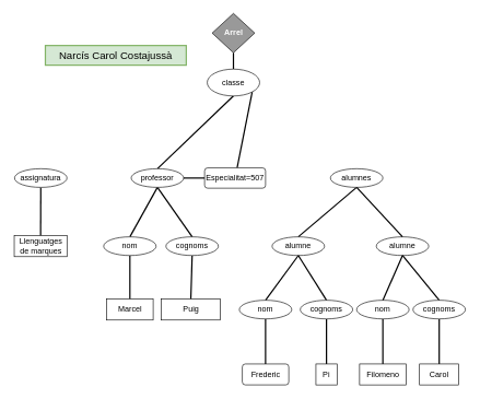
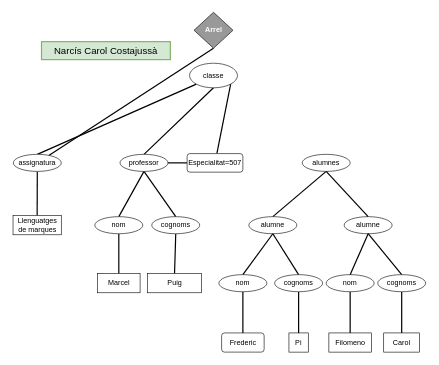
- <mxCell id="4" style="edgeStyle=none;curved=1;rounded=0;orthogonalLoop=1;jettySize=auto;html=1;exitX=0.5;exitY=1;exitDx=0;exitDy=0;entryX=0.5;entryY=0;entryDx=0;entryDy=0;fontSize=12;startSize=8;endSize=8;endArrow=none;endFill=0;strokeWidth=2;" edge="1" parent="1" source="5" target="11"><mxGeometry relative="1" as="geometry" /></mxCell>
+ <mxCell id="4" style="edgeStyle=none;curved=1;rounded=0;orthogonalLoop=1;jettySize=auto;html=1;exitX=0.5;exitY=1;exitDx=0;exitDy=0;fontSize=12;startSize=8;endSize=8;endArrow=none;endFill=0;strokeWidth=2;" edge="1" parent="1" source="5" target="19"><mxGeometry relative="1" as="geometry" /></mxCell>
+ <mxCell id="10" style="edgeStyle=none;curved=1;rounded=0;orthogonalLoop=1;jettySize=auto;html=1;entryX=0.5;entryY=0;entryDx=0;entryDy=0;fontSize=12;startSize=8;endSize=8;exitX=0;exitY=1;exitDx=0;exitDy=0;endArrow=none;endFill=0;strokeWidth=2;" edge="1" parent="1" source="11" target="19"><mxGeometry relative="1" as="geometry" /></mxCell>
